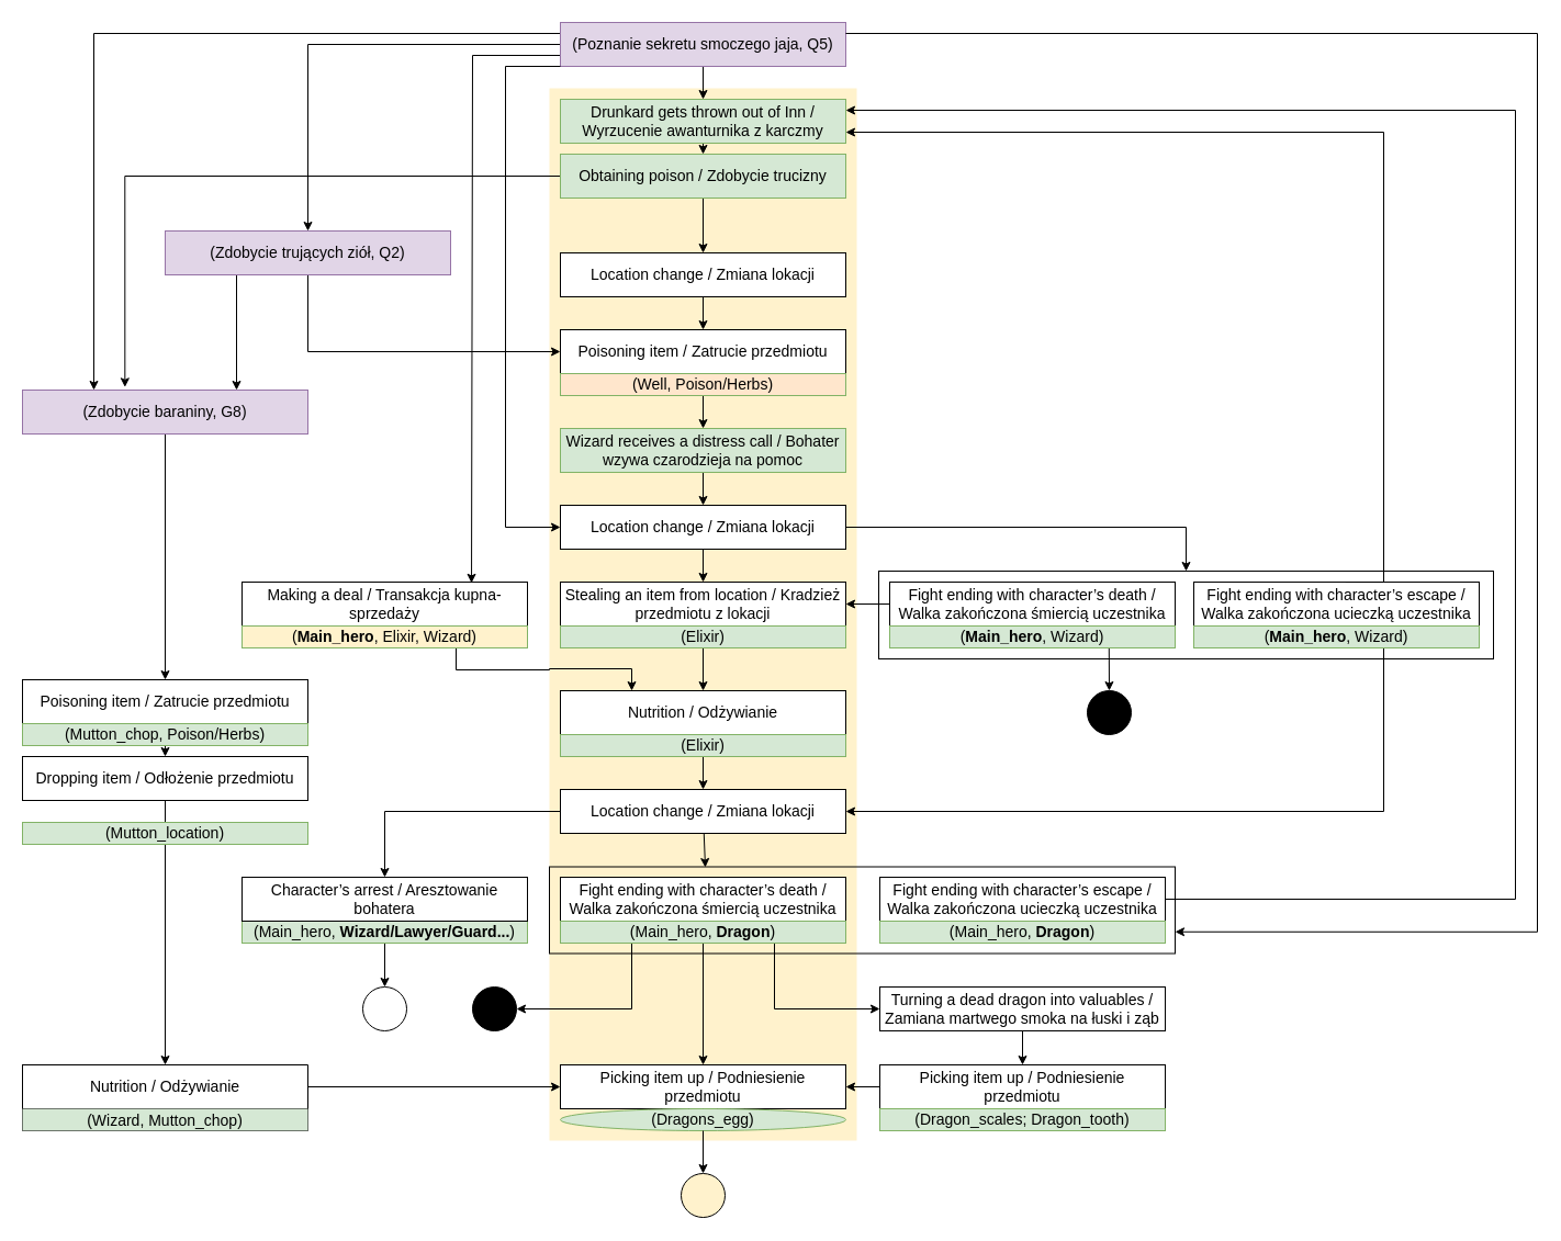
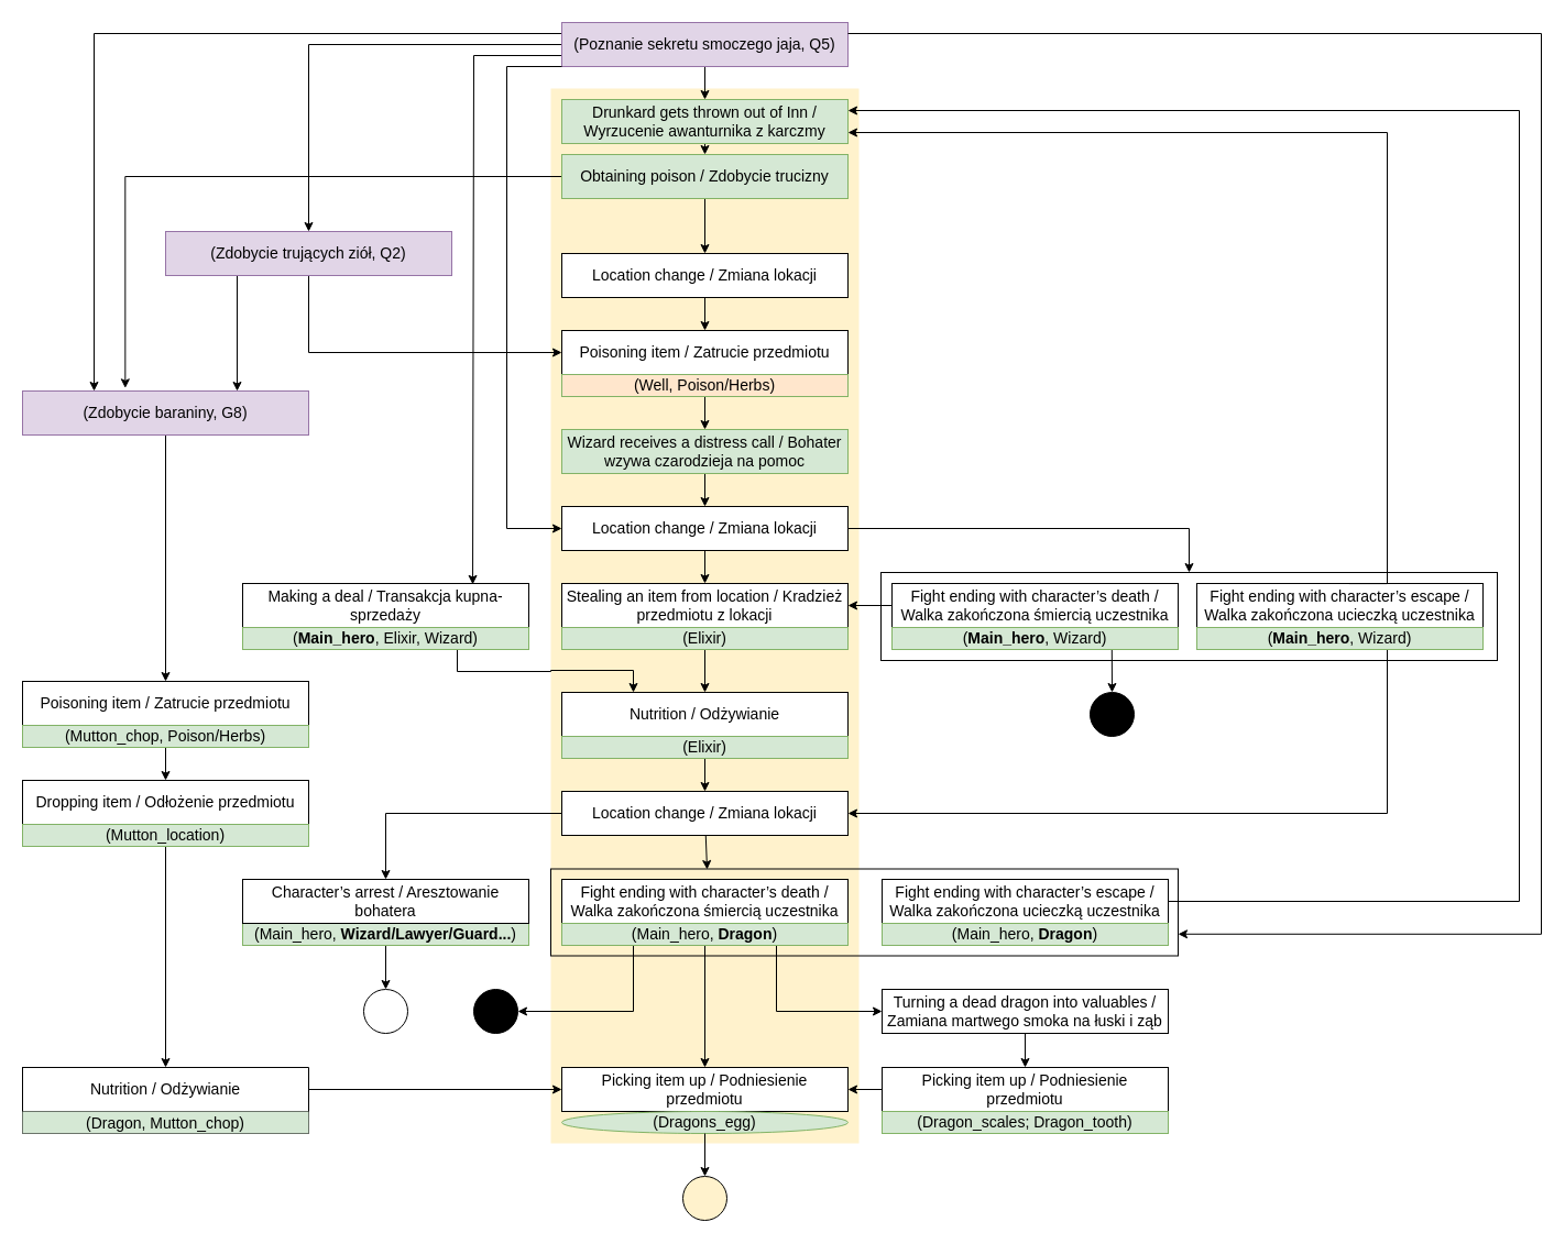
- <mxCell id="62" value="&lt;font face=&quot;arial&quot;&gt;&lt;span style=&quot;font-size: 14px&quot;&gt;(&lt;/span&gt;&lt;/font&gt;&lt;span style=&quot;font-family: &amp;#34;arial&amp;#34; ; font-size: 14px&quot;&gt;&lt;b&gt;Main_hero&lt;/b&gt;,&amp;nbsp;&lt;/span&gt;&lt;font face=&quot;arial&quot;&gt;&lt;span style=&quot;font-size: 14px&quot;&gt;Elixir, Wizard)&lt;/span&gt;&lt;/font&gt;" style="rounded=0;whiteSpace=wrap;html=1;sketch=0;fillColor=#fff2cc;strokeColor=#82b366;align=center;" parent="1" vertex="1"><mxGeometry x="220" y="570" width="260" height="20" as="geometry" /></mxCell>
+ <mxCell id="62" value="&lt;font face=&quot;arial&quot;&gt;&lt;span style=&quot;font-size: 14px&quot;&gt;(&lt;/span&gt;&lt;/font&gt;&lt;span style=&quot;font-family: &amp;#34;arial&amp;#34; ; font-size: 14px&quot;&gt;&lt;b&gt;Main_hero&lt;/b&gt;,&amp;nbsp;&lt;/span&gt;&lt;font face=&quot;arial&quot;&gt;&lt;span style=&quot;font-size: 14px&quot;&gt;Elixir, Wizard)&lt;/span&gt;&lt;/font&gt;" style="rounded=0;whiteSpace=wrap;html=1;sketch=0;fillColor=#d5e8d4;strokeColor=#82b366;align=center;" parent="1" vertex="1"><mxGeometry x="220" y="570" width="260" height="20" as="geometry" /></mxCell>
- <mxCell id="77" value="Dropping item / Odłożenie przedmiotu" style="rounded=0;whiteSpace=wrap;html=1;sketch=0;align=center;fontSize=14;" parent="1" vertex="1"><mxGeometry x="20" y="689" width="260" height="40" as="geometry" /></mxCell>
+ <mxCell id="77" value="Dropping item / Odłożenie przedmiotu" style="rounded=0;whiteSpace=wrap;html=1;sketch=0;align=center;fontSize=14;" parent="1" vertex="1"><mxGeometry y="709" width="260" height="40" as="geometry" x="20" /></mxCell>
- <mxCell id="89" value="&lt;span style=&quot;font-size: 14px&quot;&gt;(Wizard, Mutton_chop)&lt;/span&gt;" style="shape=partialRectangle;html=1;whiteSpace=wrap;connectable=0;fillColor=#d5e8d4;top=0;left=0;bottom=0;right=0;overflow=hidden;strokeColor=#82b366;" parent="88" vertex="1"><mxGeometry width="260" height="20" as="geometry" /></mxCell>
+ <mxCell id="89" value="&lt;span style=&quot;font-size: 14px&quot;&gt;(Dragon, Mutton_chop)&lt;/span&gt;" style="shape=partialRectangle;html=1;whiteSpace=wrap;connectable=0;fillColor=#d5e8d4;top=0;left=0;bottom=0;right=0;overflow=hidden;strokeColor=#82b366;" parent="88" vertex="1"><mxGeometry width="260" height="20" as="geometry" /></mxCell>
